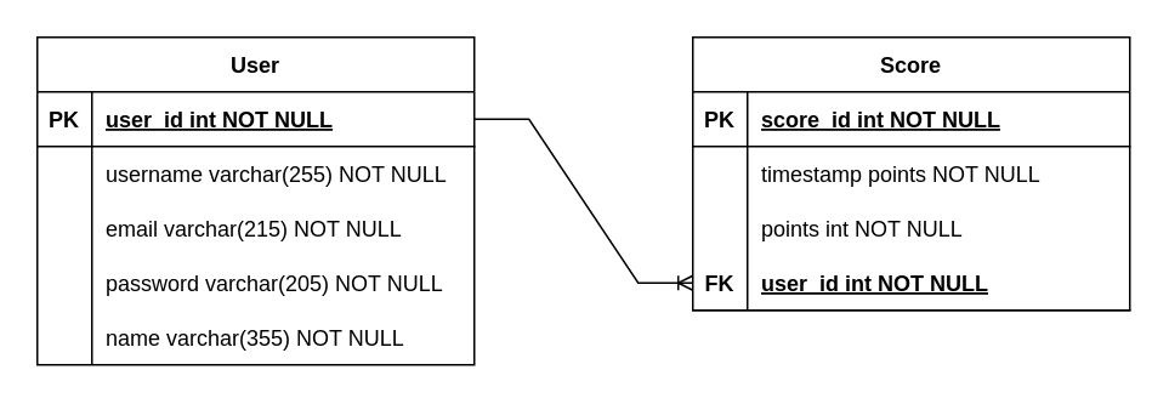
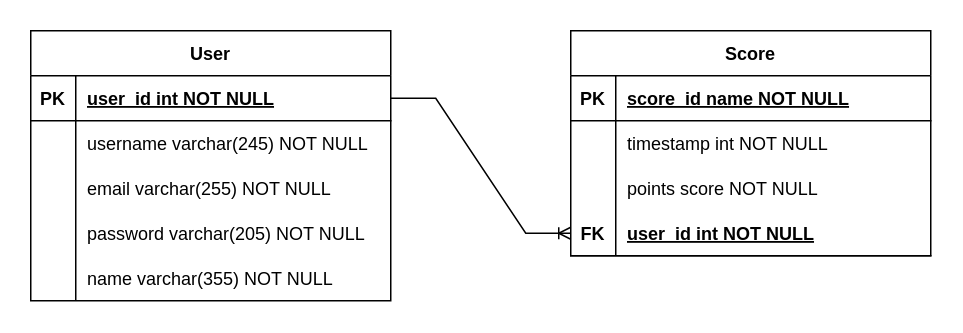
- <mxCell id="21" value="score_id int NOT NULL" style="shape=partialRectangle;connectable=0;fillColor=none;top=0;left=0;bottom=0;right=0;align=left;spacingLeft=6;fontStyle=5;overflow=hidden;labelBackgroundColor=#FFFFFF;" parent="19" vertex="1"><mxGeometry x="30" width="210" height="30" as="geometry"><mxRectangle width="210" height="30" as="alternateBounds" /></mxGeometry></mxCell>
+ <mxCell id="21" value="score_id name NOT NULL" style="shape=partialRectangle;connectable=0;fillColor=none;top=0;left=0;bottom=0;right=0;align=left;spacingLeft=6;fontStyle=5;overflow=hidden;labelBackgroundColor=#FFFFFF;" parent="19" vertex="1"><mxGeometry x="30" width="210" height="30" as="geometry"><mxRectangle width="210" height="30" as="alternateBounds" /></mxGeometry></mxCell>
- <mxCell id="8" value="username varchar(255) NOT NULL" style="shape=partialRectangle;connectable=0;fillColor=none;top=0;left=0;bottom=0;right=0;align=left;spacingLeft=6;overflow=hidden;labelBackgroundColor=#FFFFFF;" parent="6" vertex="1"><mxGeometry x="30" width="210" height="30" as="geometry"><mxRectangle width="210" height="30" as="alternateBounds" /></mxGeometry></mxCell>
+ <mxCell id="8" value="username varchar(245) NOT NULL" style="shape=partialRectangle;connectable=0;fillColor=none;top=0;left=0;bottom=0;right=0;align=left;spacingLeft=6;overflow=hidden;labelBackgroundColor=#FFFFFF;" parent="6" vertex="1"><mxGeometry x="30" width="210" height="30" as="geometry"><mxRectangle width="210" height="30" as="alternateBounds" /></mxGeometry></mxCell>
- <mxCell id="24" value="timestamp points NOT NULL" style="shape=partialRectangle;connectable=0;fillColor=none;top=0;left=0;bottom=0;right=0;align=left;spacingLeft=6;overflow=hidden;labelBackgroundColor=#FFFFFF;" parent="22" vertex="1"><mxGeometry x="30" width="210" height="30" as="geometry"><mxRectangle width="210" height="30" as="alternateBounds" /></mxGeometry></mxCell>
+ <mxCell id="24" value="timestamp int NOT NULL" style="shape=partialRectangle;connectable=0;fillColor=none;top=0;left=0;bottom=0;right=0;align=left;spacingLeft=6;overflow=hidden;labelBackgroundColor=#FFFFFF;" parent="22" vertex="1"><mxGeometry x="30" width="210" height="30" as="geometry"><mxRectangle width="210" height="30" as="alternateBounds" /></mxGeometry></mxCell>
- <mxCell id="11" value="email varchar(215) NOT NULL" style="shape=partialRectangle;connectable=0;fillColor=none;top=0;left=0;bottom=0;right=0;align=left;spacingLeft=6;overflow=hidden;labelBackgroundColor=#FFFFFF;" parent="9" vertex="1"><mxGeometry x="30" width="210" height="30" as="geometry"><mxRectangle width="210" height="30" as="alternateBounds" /></mxGeometry></mxCell>
+ <mxCell id="11" value="email varchar(255) NOT NULL" style="shape=partialRectangle;connectable=0;fillColor=none;top=0;left=0;bottom=0;right=0;align=left;spacingLeft=6;overflow=hidden;labelBackgroundColor=#FFFFFF;" parent="9" vertex="1"><mxGeometry x="30" width="210" height="30" as="geometry"><mxRectangle width="210" height="30" as="alternateBounds" /></mxGeometry></mxCell>
- <mxCell id="27" value="points int NOT NULL" style="shape=partialRectangle;connectable=0;fillColor=none;top=0;left=0;bottom=0;right=0;align=left;spacingLeft=6;overflow=hidden;labelBackgroundColor=#FFFFFF;" parent="25" vertex="1"><mxGeometry x="30" width="210" height="30" as="geometry"><mxRectangle width="210" height="30" as="alternateBounds" /></mxGeometry></mxCell>
+ <mxCell id="27" value="points score NOT NULL" style="shape=partialRectangle;connectable=0;fillColor=none;top=0;left=0;bottom=0;right=0;align=left;spacingLeft=6;overflow=hidden;labelBackgroundColor=#FFFFFF;" parent="25" vertex="1"><mxGeometry x="30" width="210" height="30" as="geometry"><mxRectangle width="210" height="30" as="alternateBounds" /></mxGeometry></mxCell>
